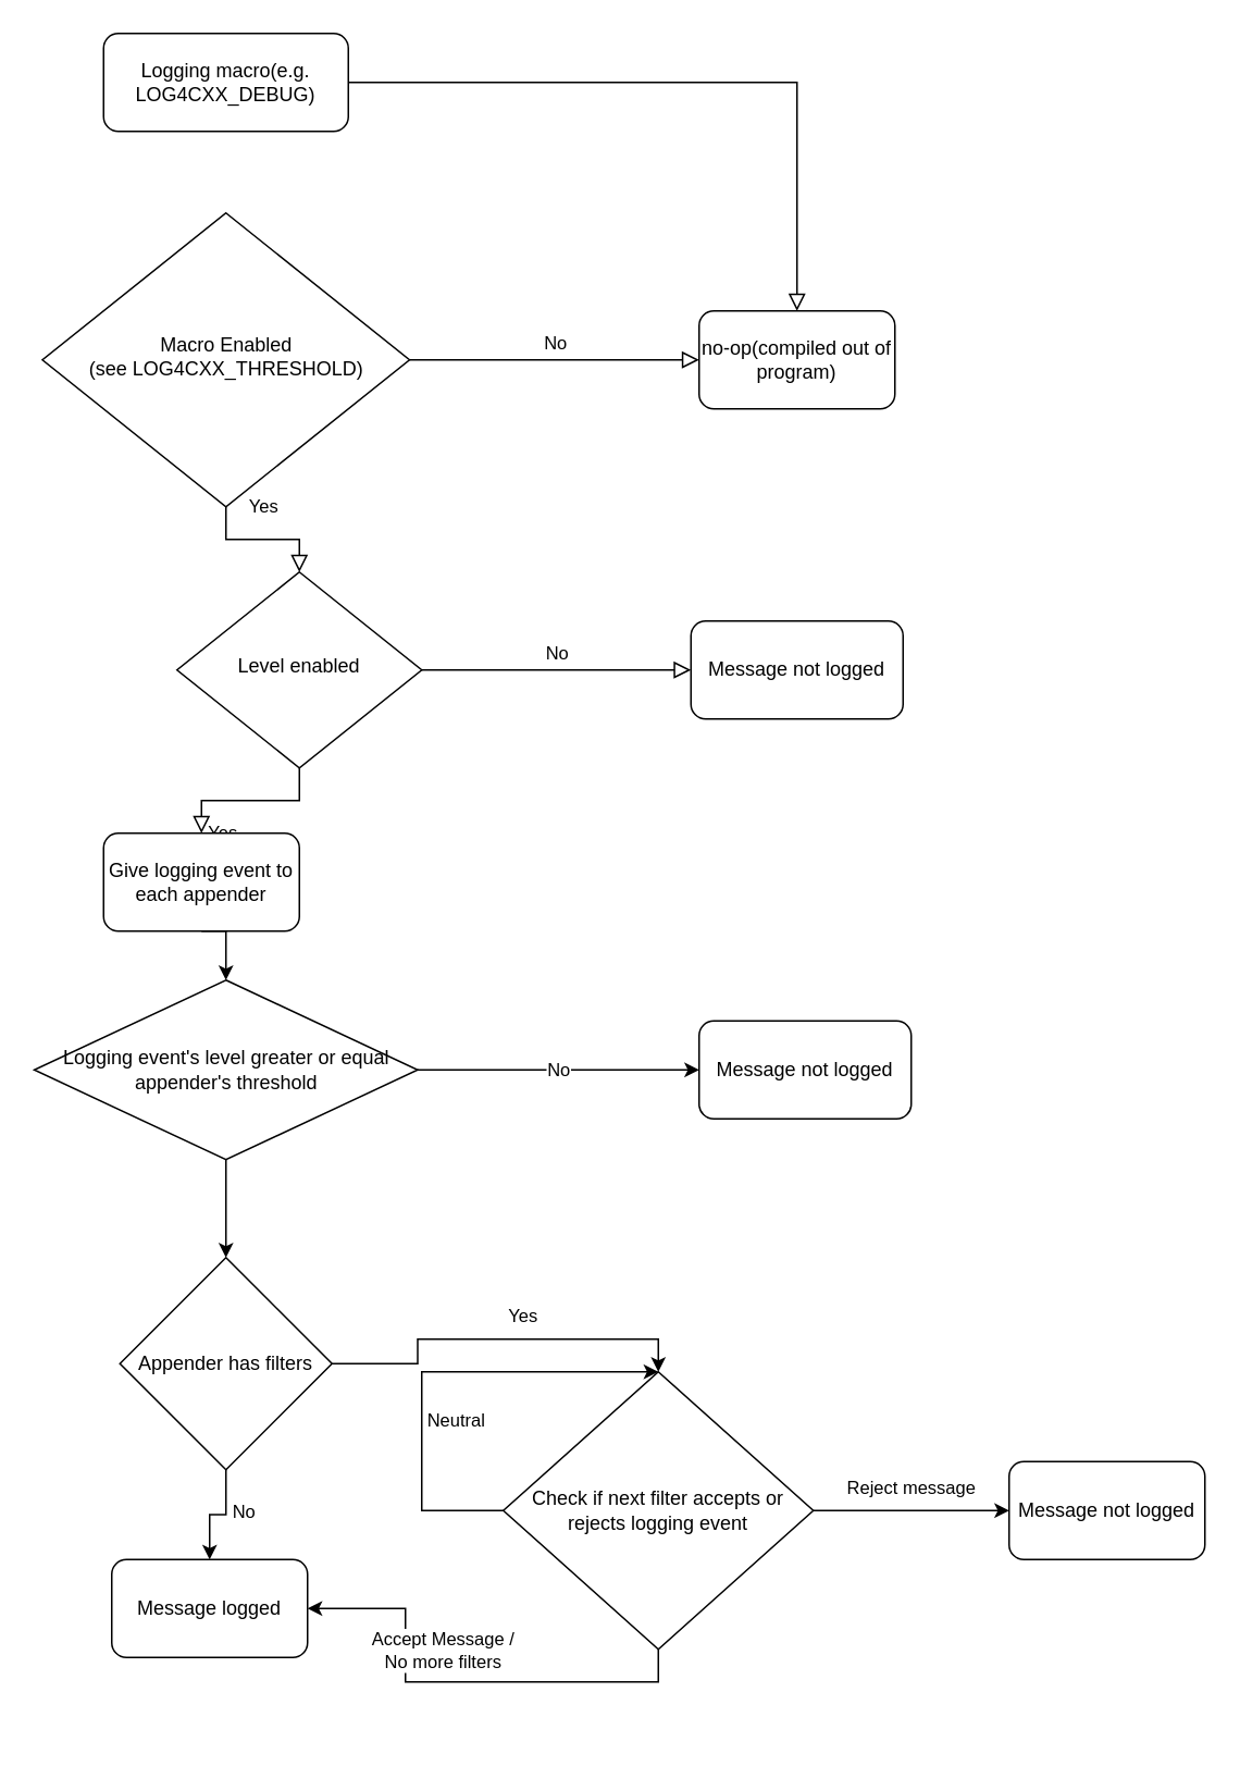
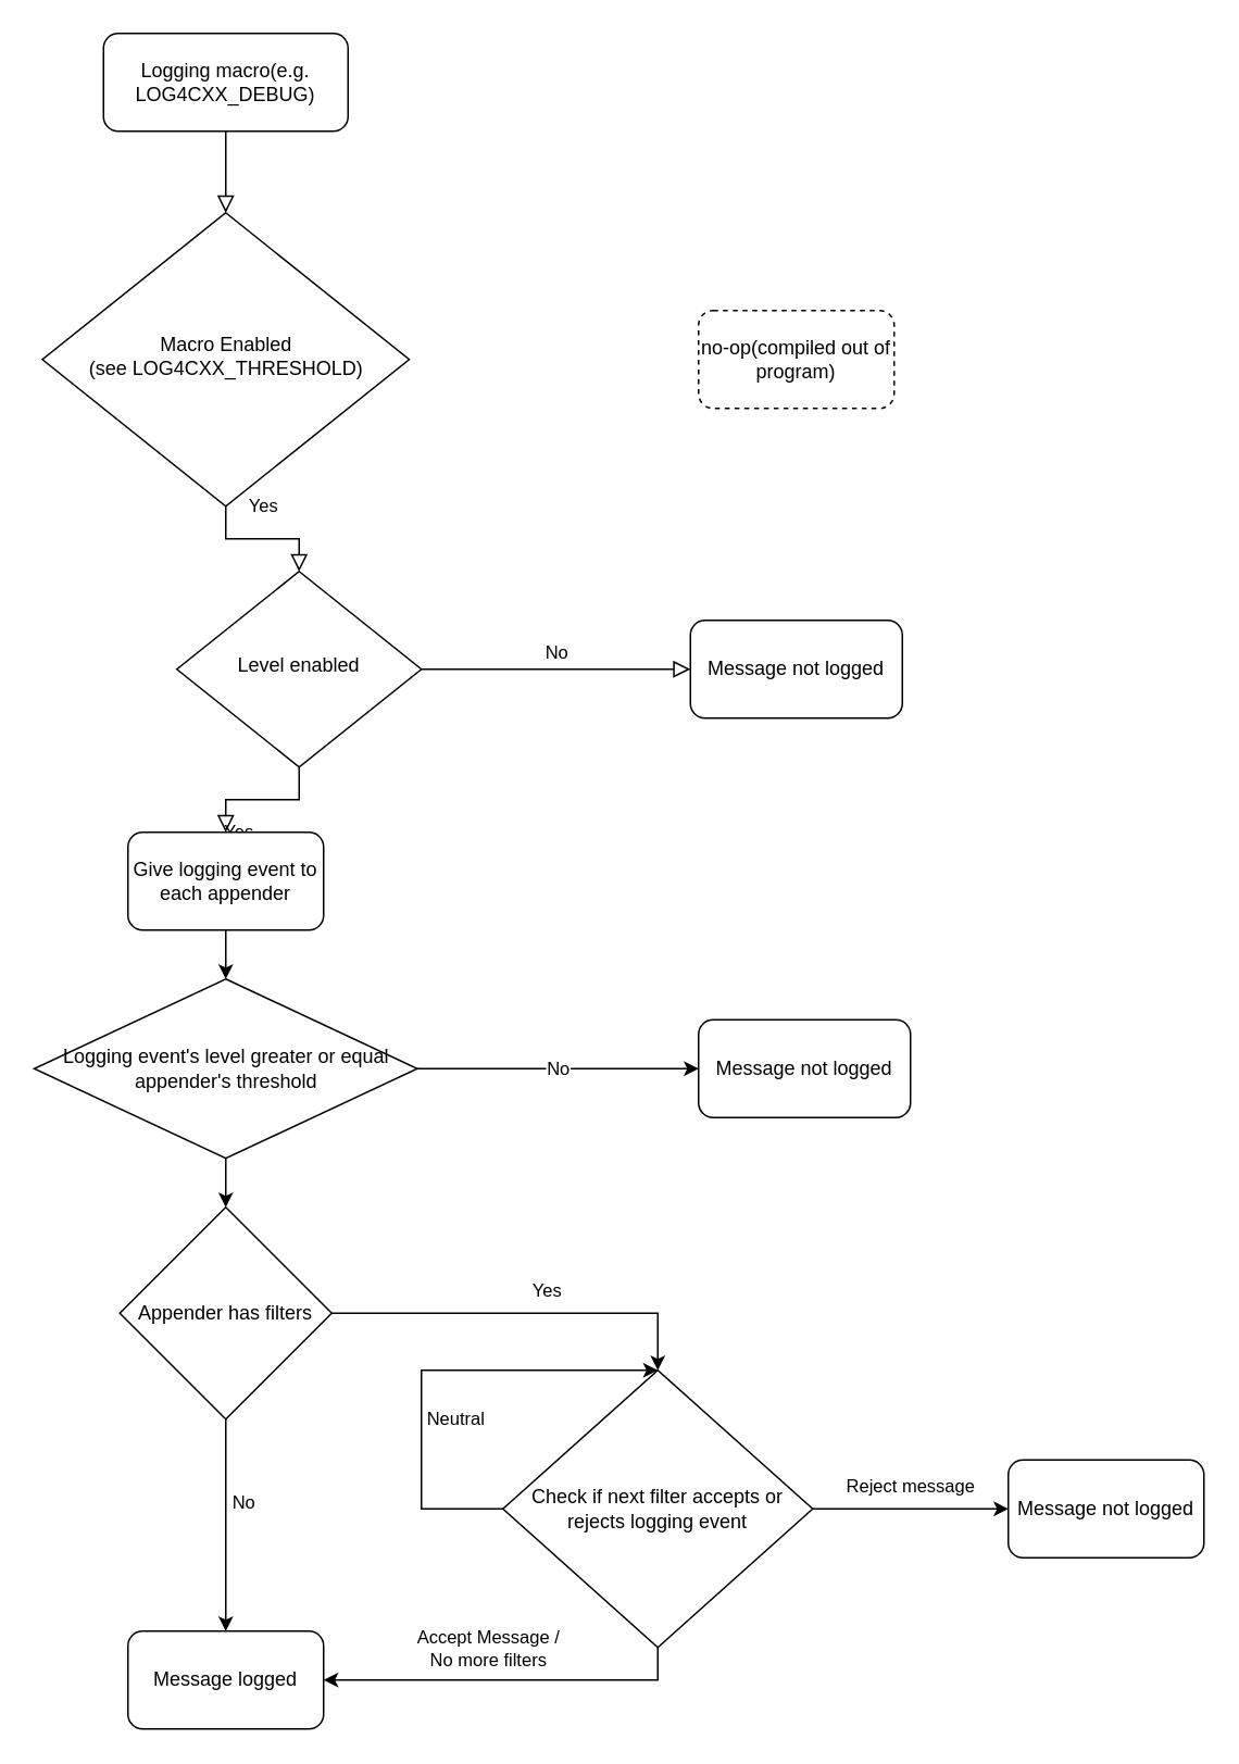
- <mxCell id="2" value="" style="rounded=0;html=1;jettySize=auto;orthogonalLoop=1;fontSize=11;endArrow=block;endFill=0;endSize=8;strokeWidth=1;shadow=0;labelBackgroundColor=none;edgeStyle=orthogonalEdgeStyle;" parent="1" source="3" target="7" edge="1"><mxGeometry relative="1" as="geometry" /></mxCell>
+ <mxCell id="2" value="" style="rounded=0;html=1;jettySize=auto;orthogonalLoop=1;fontSize=11;endArrow=block;endFill=0;endSize=8;strokeWidth=1;shadow=0;labelBackgroundColor=none;edgeStyle=orthogonalEdgeStyle;" parent="1" source="3" target="6" edge="1"><mxGeometry relative="1" as="geometry" /></mxCell>
- <mxCell id="5" value="No" style="edgeStyle=orthogonalEdgeStyle;rounded=0;html=1;jettySize=auto;orthogonalLoop=1;fontSize=11;endArrow=block;endFill=0;endSize=8;strokeWidth=1;shadow=0;labelBackgroundColor=none;" parent="1" source="6" target="7" edge="1"><mxGeometry y="10" relative="1" as="geometry"><mxPoint as="offset" /></mxGeometry></mxCell>
- <mxCell id="7" value="&lt;div&gt;no-op(compiled out of program)&lt;/div&gt;" style="rounded=1;whiteSpace=wrap;html=1;fontSize=12;glass=0;strokeWidth=1;shadow=0;" parent="1" vertex="1"><mxGeometry x="428" y="190" width="120" height="60" as="geometry" /></mxCell>
+ <mxCell id="7" value="&lt;div&gt;no-op(compiled out of program)&lt;/div&gt;" style="rounded=1;whiteSpace=wrap;html=1;fontSize=12;glass=0;strokeWidth=1;shadow=0;dashed=1;" parent="1" vertex="1"><mxGeometry x="428" y="190" width="120" height="60" as="geometry" /></mxCell>
- <mxCell id="14" value="Give logging event to each appender" style="rounded=1;whiteSpace=wrap;html=1;" parent="1" vertex="1"><mxGeometry x="63" y="510" width="120" height="60" as="geometry" /></mxCell>
+ <mxCell id="14" value="Give logging event to each appender" style="rounded=1;whiteSpace=wrap;html=1;" parent="1" vertex="1"><mxGeometry x="78" y="510" width="120" height="60" as="geometry" /></mxCell>
- <mxCell id="19" value="Appender has filters" style="rhombus;whiteSpace=wrap;html=1;" parent="1" vertex="1"><mxGeometry x="73" y="770" width="130" height="130" as="geometry" /></mxCell>
+ <mxCell id="19" value="Appender has filters" style="rhombus;whiteSpace=wrap;html=1;" parent="1" vertex="1"><mxGeometry x="73" y="740" width="130" height="130" as="geometry" /></mxCell>
- <mxCell id="12" value="Message logged" style="rounded=1;whiteSpace=wrap;html=1;" parent="1" vertex="1"><mxGeometry x="68" y="955" width="120" height="60" as="geometry" /></mxCell>
+ <mxCell id="12" value="Message logged" style="rounded=1;whiteSpace=wrap;html=1;" parent="1" vertex="1"><mxGeometry x="78" y="1000" width="120" height="60" as="geometry" /></mxCell>
